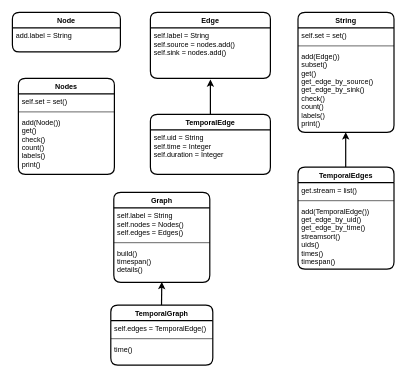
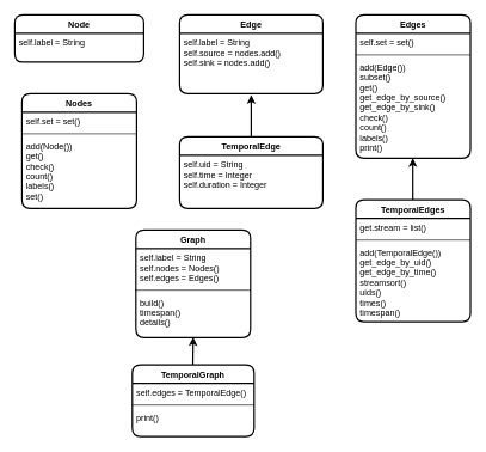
- <mxCell id="14" value="String" style="swimlane;fontStyle=1;align=center;verticalAlign=top;childLayout=stackLayout;horizontal=1;startSize=26;horizontalStack=0;resizeParent=1;resizeParentMax=0;resizeLast=0;collapsible=1;marginBottom=0;rounded=1;strokeWidth=2;" vertex="1" parent="1"><mxGeometry x="496" y="20" width="160" height="200" as="geometry" /></mxCell>
+ <mxCell id="14" value="Edges" style="swimlane;fontStyle=1;align=center;verticalAlign=top;childLayout=stackLayout;horizontal=1;startSize=26;horizontalStack=0;resizeParent=1;resizeParentMax=0;resizeLast=0;collapsible=1;marginBottom=0;rounded=1;strokeWidth=2;" vertex="1" parent="1"><mxGeometry x="496" y="20" width="160" height="200" as="geometry" /></mxCell>
- <mxCell id="23" value="add.label = String&#10;" style="text;strokeColor=none;fillColor=none;align=left;verticalAlign=top;spacingLeft=4;spacingRight=4;overflow=hidden;rotatable=0;points=[[0,0.5],[1,0.5]];portConstraint=eastwest;" vertex="1" parent="22"><mxGeometry y="26" width="180" height="40" as="geometry" /></mxCell>
+ <mxCell id="23" value="self.label = String&#10;" style="text;strokeColor=none;fillColor=none;align=left;verticalAlign=top;spacingLeft=4;spacingRight=4;overflow=hidden;rotatable=0;points=[[0,0.5],[1,0.5]];portConstraint=eastwest;" vertex="1" parent="22"><mxGeometry y="26" width="180" height="40" as="geometry" /></mxCell>
- <mxCell id="13" value="add(Node())&#10;get()&#10;check()&#10;count()&#10;labels()&#10;print()" style="text;strokeColor=none;fillColor=none;align=left;verticalAlign=top;spacingLeft=4;spacingRight=4;overflow=hidden;rotatable=0;points=[[0,0.5],[1,0.5]];portConstraint=eastwest;strokeWidth=1;" vertex="1" parent="10"><mxGeometry y="60" width="160" height="100" as="geometry" /></mxCell>
+ <mxCell id="13" value="add(Node())&#10;get()&#10;check()&#10;count()&#10;labels()&#10;set()" style="text;strokeColor=none;fillColor=none;align=left;verticalAlign=top;spacingLeft=4;spacingRight=4;overflow=hidden;rotatable=0;points=[[0,0.5],[1,0.5]];portConstraint=eastwest;strokeWidth=1;" vertex="1" parent="10"><mxGeometry y="60" width="160" height="100" as="geometry" /></mxCell>
- <mxCell id="33" value="time()" style="text;strokeColor=none;fillColor=none;align=left;verticalAlign=top;spacingLeft=4;spacingRight=4;overflow=hidden;rotatable=0;points=[[0,0.5],[1,0.5]];portConstraint=eastwest;strokeWidth=1;" vertex="1" parent="30"><mxGeometry y="60" width="170" height="40" as="geometry" /></mxCell>
+ <mxCell id="33" value="print()" style="text;strokeColor=none;fillColor=none;align=left;verticalAlign=top;spacingLeft=4;spacingRight=4;overflow=hidden;rotatable=0;points=[[0,0.5],[1,0.5]];portConstraint=eastwest;strokeWidth=1;" vertex="1" parent="30"><mxGeometry y="60" width="170" height="40" as="geometry" /></mxCell>
